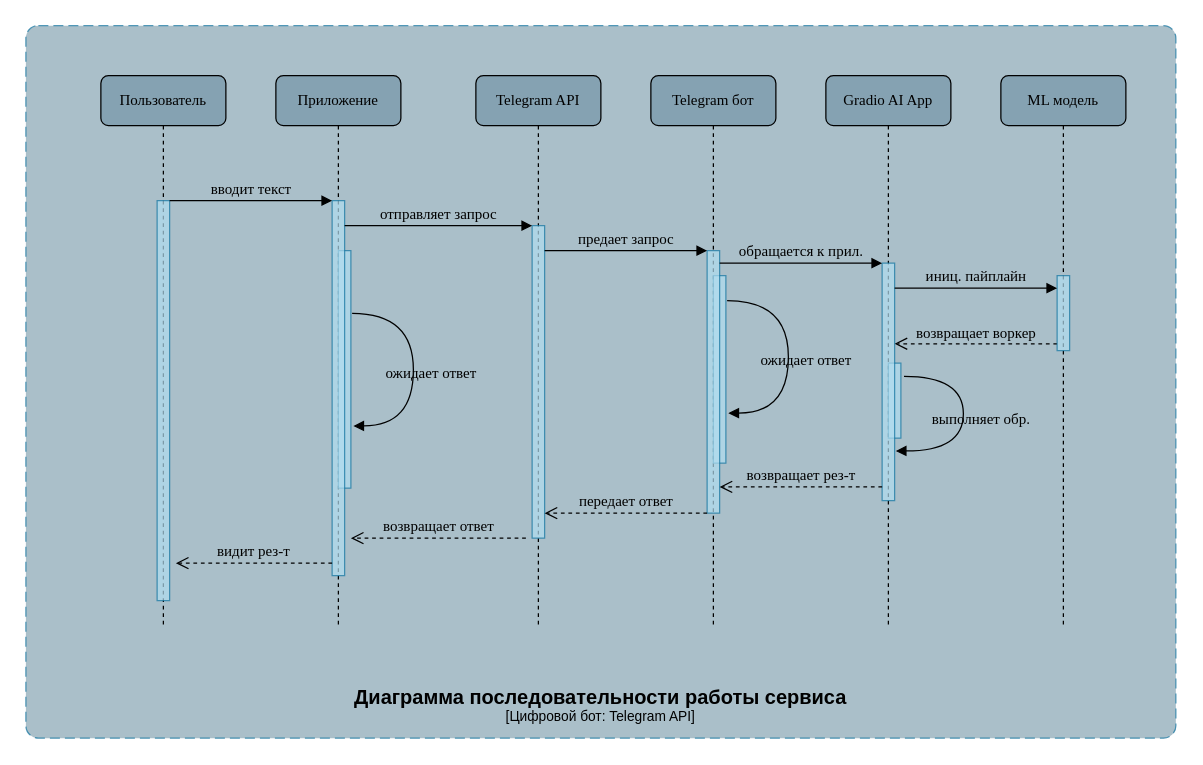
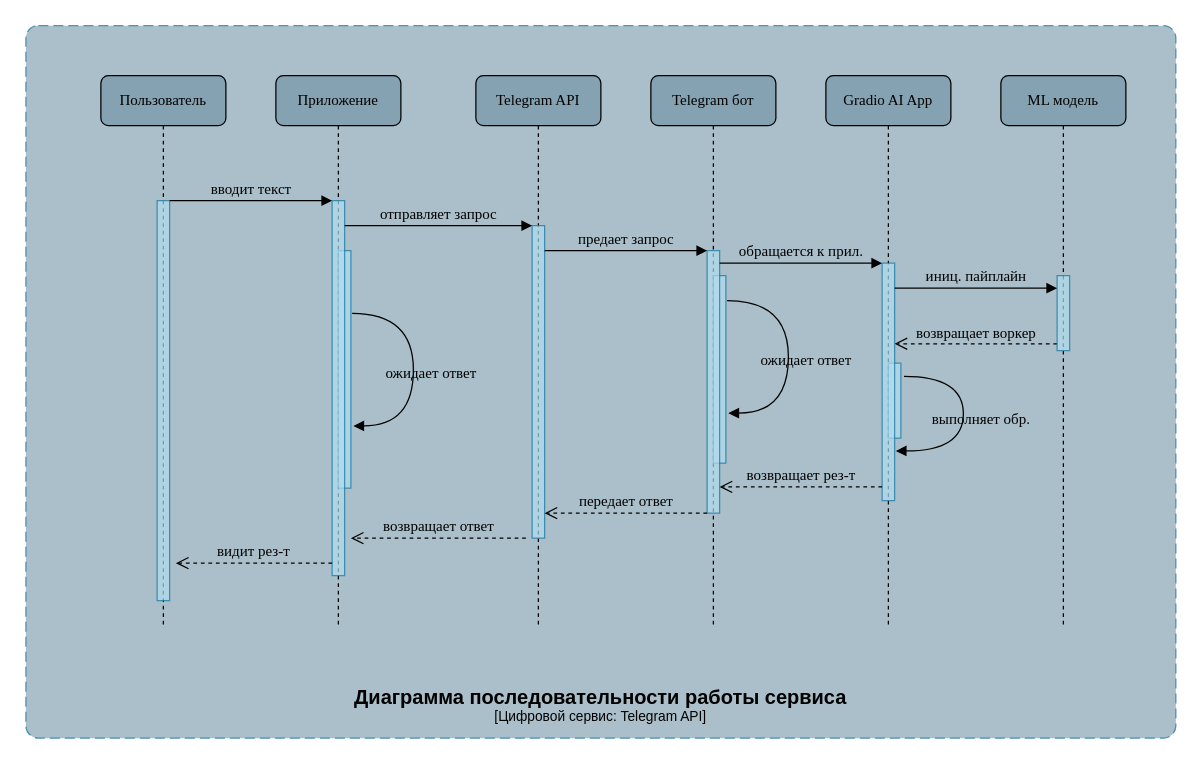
- <mxCell id="2" value="&lt;font style=&quot;font-size: 16px&quot;&gt;&lt;b&gt;&lt;div style=&quot;&quot;&gt;Диаграмма последовательности работы сервиса&lt;/div&gt;&lt;/b&gt;&lt;/font&gt;&lt;div style=&quot;&quot;&gt;[Цифровой бот: Telegram API]&lt;/div&gt;" style="rounded=1;fontSize=11;whiteSpace=wrap;html=1;dashed=1;arcSize=20;fillColor=#86a4b3;strokeColor=#10739e;labelBackgroundColor=none;align=center;verticalAlign=bottom;labelBorderColor=none;spacingTop=0;spacing=10;dashPattern=8 4;metaEdit=1;rotatable=0;perimeter=rectanglePerimeter;noLabel=0;labelPadding=0;allowArrows=0;connectable=0;expand=0;recursiveResize=0;editable=1;pointerEvents=0;absoluteArcSize=1;points=[[0.25,0,0],[0.5,0,0],[0.75,0,0],[1,0.25,0],[1,0.5,0],[1,0.75,0],[0.75,1,0],[0.5,1,0],[0.25,1,0],[0,0.75,0],[0,0.5,0],[0,0.25,0]];opacity=70;" parent="1" vertex="1"><mxGeometry x="20" y="20" width="920" height="570" as="geometry" /></mxCell>
+ <mxCell id="2" value="&lt;font style=&quot;font-size: 16px&quot;&gt;&lt;b&gt;&lt;div style=&quot;&quot;&gt;Диаграмма последовательности работы сервиса&lt;/div&gt;&lt;/b&gt;&lt;/font&gt;&lt;div style=&quot;&quot;&gt;[Цифровой сервис: Telegram API]&lt;/div&gt;" style="rounded=1;fontSize=11;whiteSpace=wrap;html=1;dashed=1;arcSize=20;fillColor=#86a4b3;strokeColor=#10739e;labelBackgroundColor=none;align=center;verticalAlign=bottom;labelBorderColor=none;spacingTop=0;spacing=10;dashPattern=8 4;metaEdit=1;rotatable=0;perimeter=rectanglePerimeter;noLabel=0;labelPadding=0;allowArrows=0;connectable=0;expand=0;recursiveResize=0;editable=1;pointerEvents=0;absoluteArcSize=1;points=[[0.25,0,0],[0.5,0,0],[0.75,0,0],[1,0.25,0],[1,0.5,0],[1,0.75,0],[0.75,1,0],[0.5,1,0],[0.25,1,0],[0,0.75,0],[0,0.5,0],[0,0.25,0]];opacity=70;" parent="1" vertex="1"><mxGeometry x="20" y="20" width="920" height="570" as="geometry" /></mxCell>
